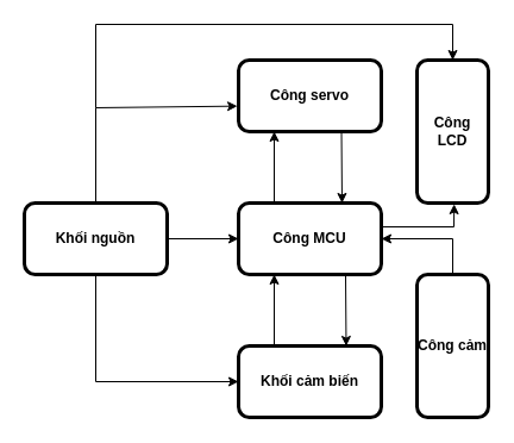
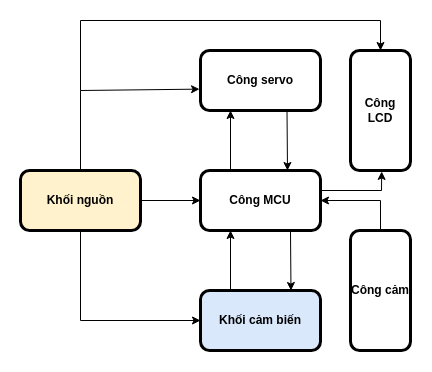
- <mxCell id="2" value="Khối nguồn" style="rounded=1;whiteSpace=wrap;html=1;strokeWidth=3;fontStyle=1" vertex="1" parent="1"><mxGeometry x="20" y="170" width="120" height="60" as="geometry" /></mxCell>
+ <mxCell id="2" value="Khối nguồn" style="rounded=1;whiteSpace=wrap;html=1;strokeWidth=3;fontStyle=1;fillColor=#fff2cc;" vertex="1" parent="1"><mxGeometry x="20" y="170" width="120" height="60" as="geometry" /></mxCell>
- <mxCell id="5" value="Khối cảm biến" style="rounded=1;whiteSpace=wrap;html=1;strokeWidth=3;fontStyle=1" vertex="1" parent="1"><mxGeometry x="200" y="290" width="120" height="60" as="geometry" /></mxCell>
+ <mxCell id="5" value="Khối cảm biến" style="rounded=1;whiteSpace=wrap;html=1;strokeWidth=3;fontStyle=1;fillColor=#dae8fc;" vertex="1" parent="1"><mxGeometry x="200" y="290" width="120" height="60" as="geometry" /></mxCell>
